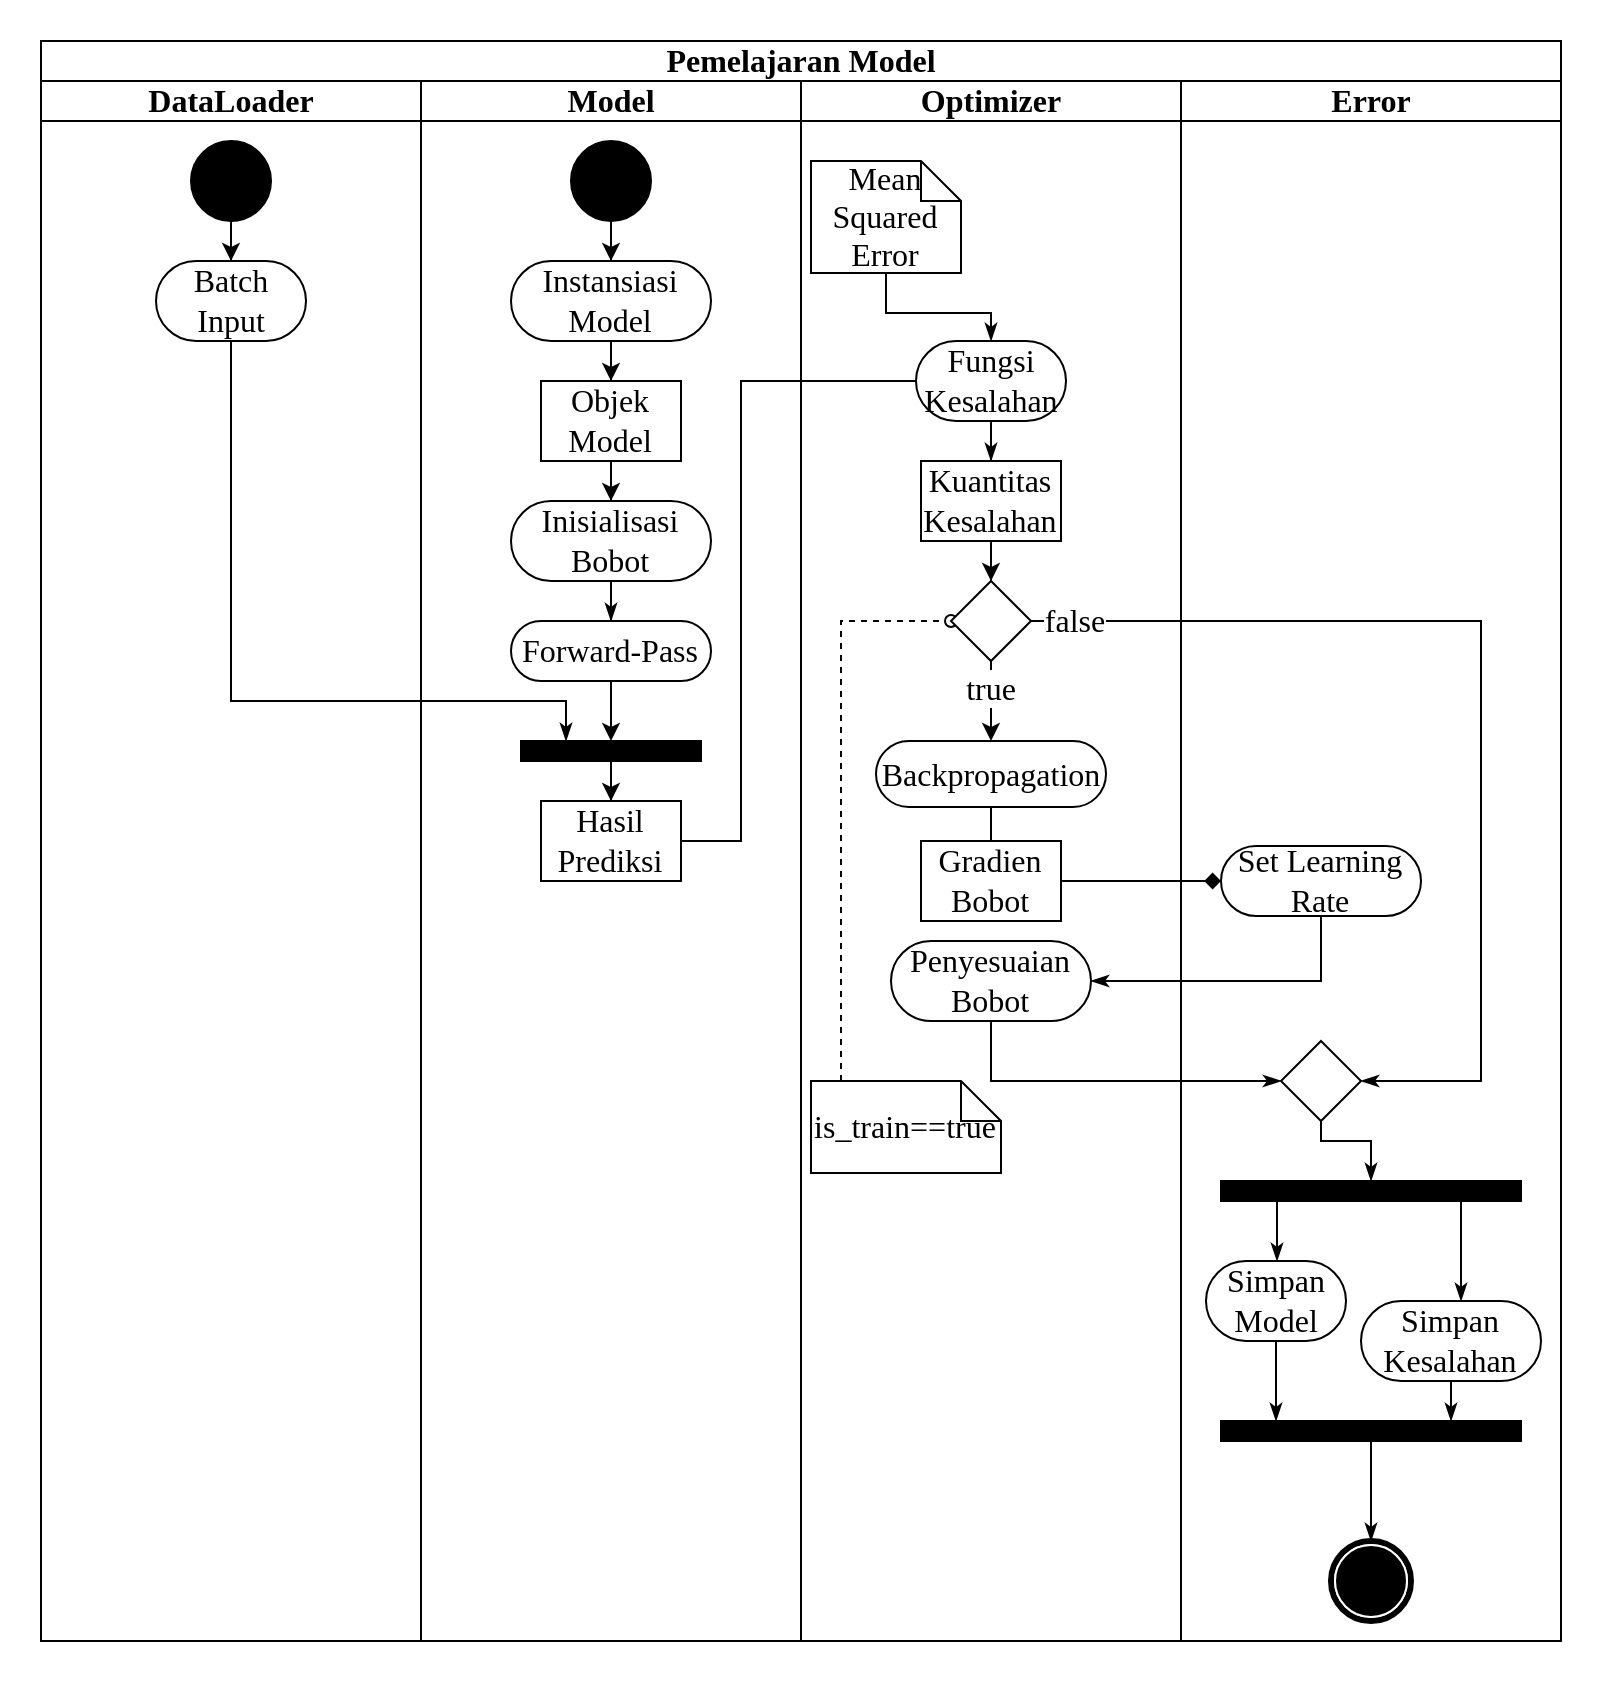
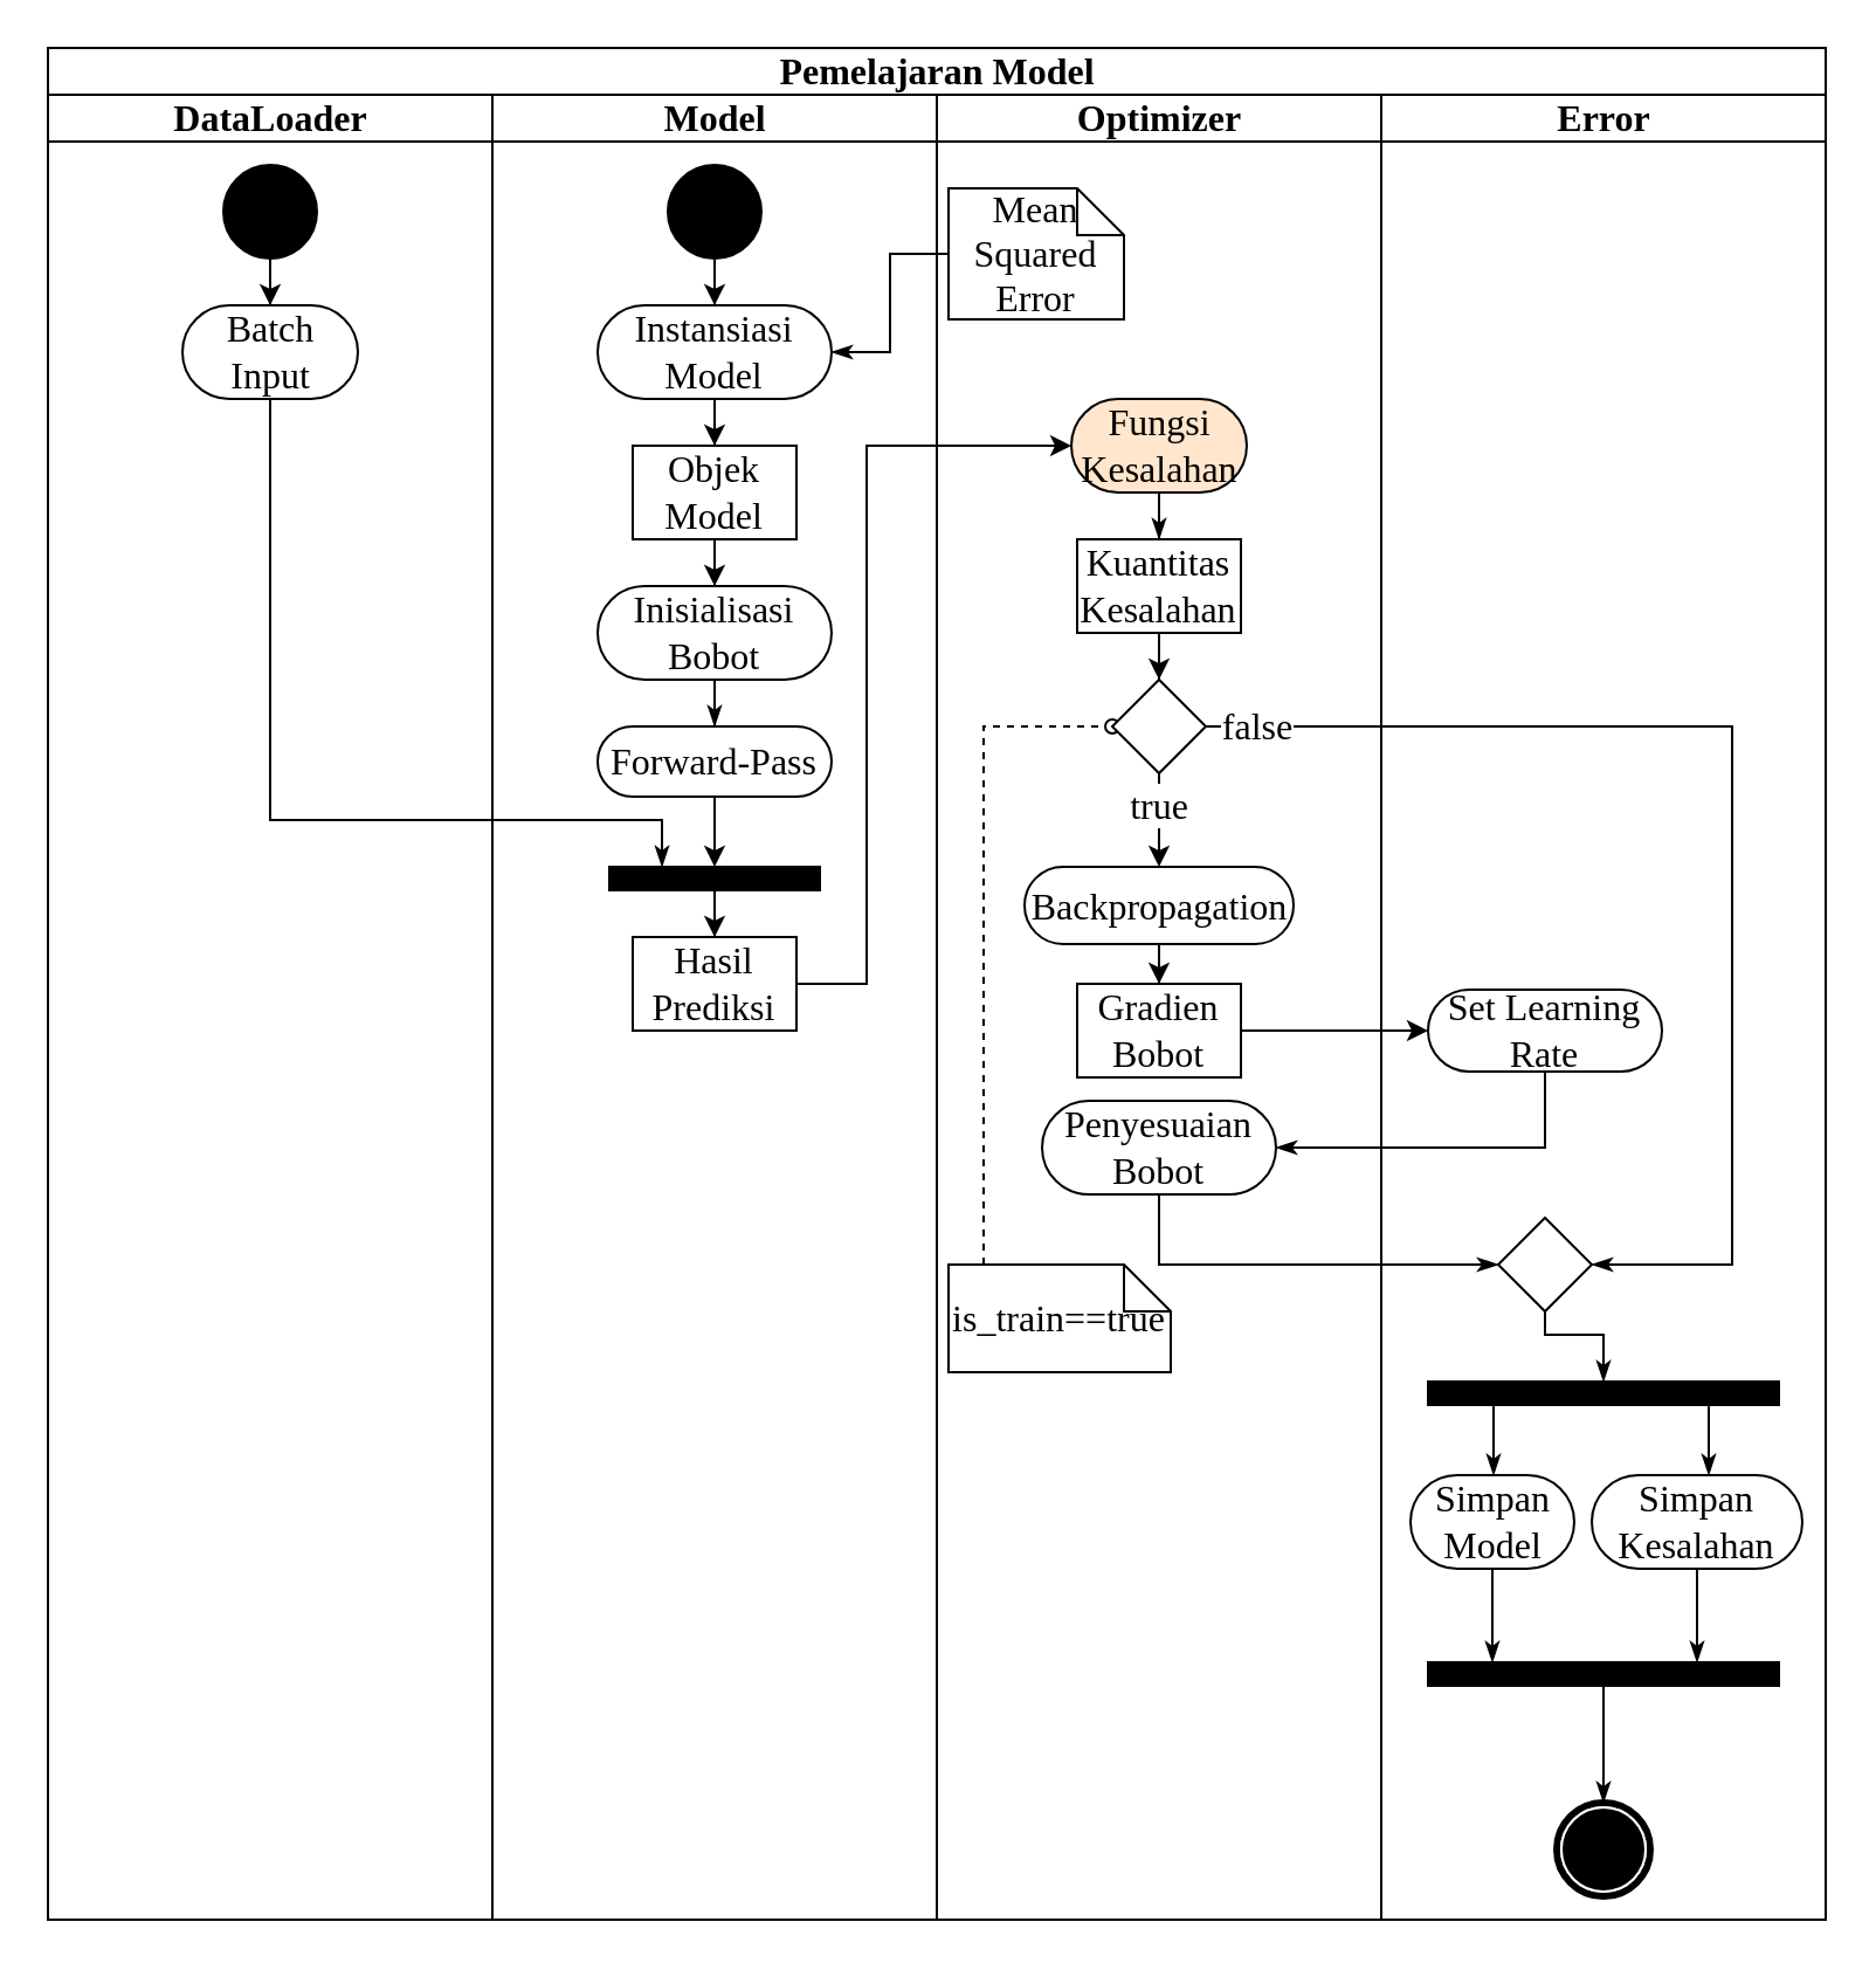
- <mxCell id="29" style="edgeStyle=orthogonalEdgeStyle;rounded=0;orthogonalLoop=1;jettySize=auto;html=1;endArrow=classicThin;endFill=1;fontFamily=Times New Roman;fontSize=16;" edge="1" parent="24" source="30" target="39"><mxGeometry relative="1" as="geometry" /></mxCell>
+ <mxCell id="29" style="edgeStyle=orthogonalEdgeStyle;rounded=0;orthogonalLoop=1;jettySize=auto;html=1;endArrow=classicThin;endFill=1;fontFamily=Times New Roman;fontSize=16;" edge="1" parent="24" source="30" target="14"><mxGeometry relative="1" as="geometry" /></mxCell>
- <mxCell id="56" style="edgeStyle=orthogonalEdgeStyle;rounded=0;orthogonalLoop=1;jettySize=auto;html=1;fontFamily=Times New Roman;fontSize=16;endArrow=none;" edge="1" parent="2" source="11" target="39"><mxGeometry relative="1" as="geometry"><Array as="points"><mxPoint x="350" y="400" /><mxPoint x="350" y="170" /></Array></mxGeometry></mxCell>
+ <mxCell id="56" style="edgeStyle=orthogonalEdgeStyle;rounded=0;orthogonalLoop=1;jettySize=auto;html=1;fontFamily=Times New Roman;fontSize=16;" edge="1" parent="2" source="11" target="39"><mxGeometry relative="1" as="geometry"><Array as="points"><mxPoint x="350" y="400" /><mxPoint x="350" y="170" /></Array></mxGeometry></mxCell>
- <mxCell id="39" value="Fungsi Kesalahan" style="rounded=1;whiteSpace=wrap;html=1;shadow=0;comic=0;labelBackgroundColor=none;strokeWidth=1;fontFamily=Times New Roman;fontSize=16;align=center;arcSize=50;" parent="24" vertex="1"><mxGeometry x="57.5" y="130" width="75" height="40" as="geometry" /></mxCell>
+ <mxCell id="39" value="Fungsi Kesalahan" style="rounded=1;whiteSpace=wrap;html=1;shadow=0;comic=0;labelBackgroundColor=none;strokeWidth=1;fontFamily=Times New Roman;fontSize=16;align=center;arcSize=50;fillColor=#ffe6cc;" parent="24" vertex="1"><mxGeometry x="57.5" y="130" width="75" height="40" as="geometry" /></mxCell>
- <mxCell id="35" style="edgeStyle=orthogonalEdgeStyle;rounded=0;orthogonalLoop=1;jettySize=auto;html=1;fontFamily=Times New Roman;fontSize=16;endArrow=none;" edge="1" parent="24" source="38" target="37"><mxGeometry relative="1" as="geometry" /></mxCell>
+ <mxCell id="35" style="edgeStyle=orthogonalEdgeStyle;rounded=0;orthogonalLoop=1;jettySize=auto;html=1;fontFamily=Times New Roman;fontSize=16;" edge="1" parent="24" source="38" target="37"><mxGeometry relative="1" as="geometry" /></mxCell>
- <mxCell id="57" style="edgeStyle=orthogonalEdgeStyle;rounded=0;orthogonalLoop=1;jettySize=auto;html=1;fontFamily=Times New Roman;fontSize=16;endArrow=diamond;" edge="1" parent="2" source="37" target="43"><mxGeometry relative="1" as="geometry" /></mxCell>
+ <mxCell id="57" style="edgeStyle=orthogonalEdgeStyle;rounded=0;orthogonalLoop=1;jettySize=auto;html=1;fontFamily=Times New Roman;fontSize=16;" edge="1" parent="2" source="37" target="43"><mxGeometry relative="1" as="geometry" /></mxCell>
- <mxCell id="53" value="&lt;div&gt;Simpan&lt;/div&gt;&lt;div&gt;Kesalahan&lt;br&gt;&lt;/div&gt;" style="rounded=1;whiteSpace=wrap;html=1;shadow=0;comic=0;labelBackgroundColor=none;strokeWidth=1;fontFamily=Times New Roman;fontSize=16;align=center;arcSize=50;" vertex="1" parent="40"><mxGeometry x="90" y="610" width="90" height="40" as="geometry" /></mxCell>
+ <mxCell id="53" value="&lt;div&gt;Simpan&lt;/div&gt;&lt;div&gt;Kesalahan&lt;br&gt;&lt;/div&gt;" style="rounded=1;whiteSpace=wrap;html=1;shadow=0;comic=0;labelBackgroundColor=none;strokeWidth=1;fontFamily=Times New Roman;fontSize=16;align=center;arcSize=50;" vertex="1" parent="40"><mxGeometry x="90" y="590" width="90" height="40" as="geometry" /></mxCell>
